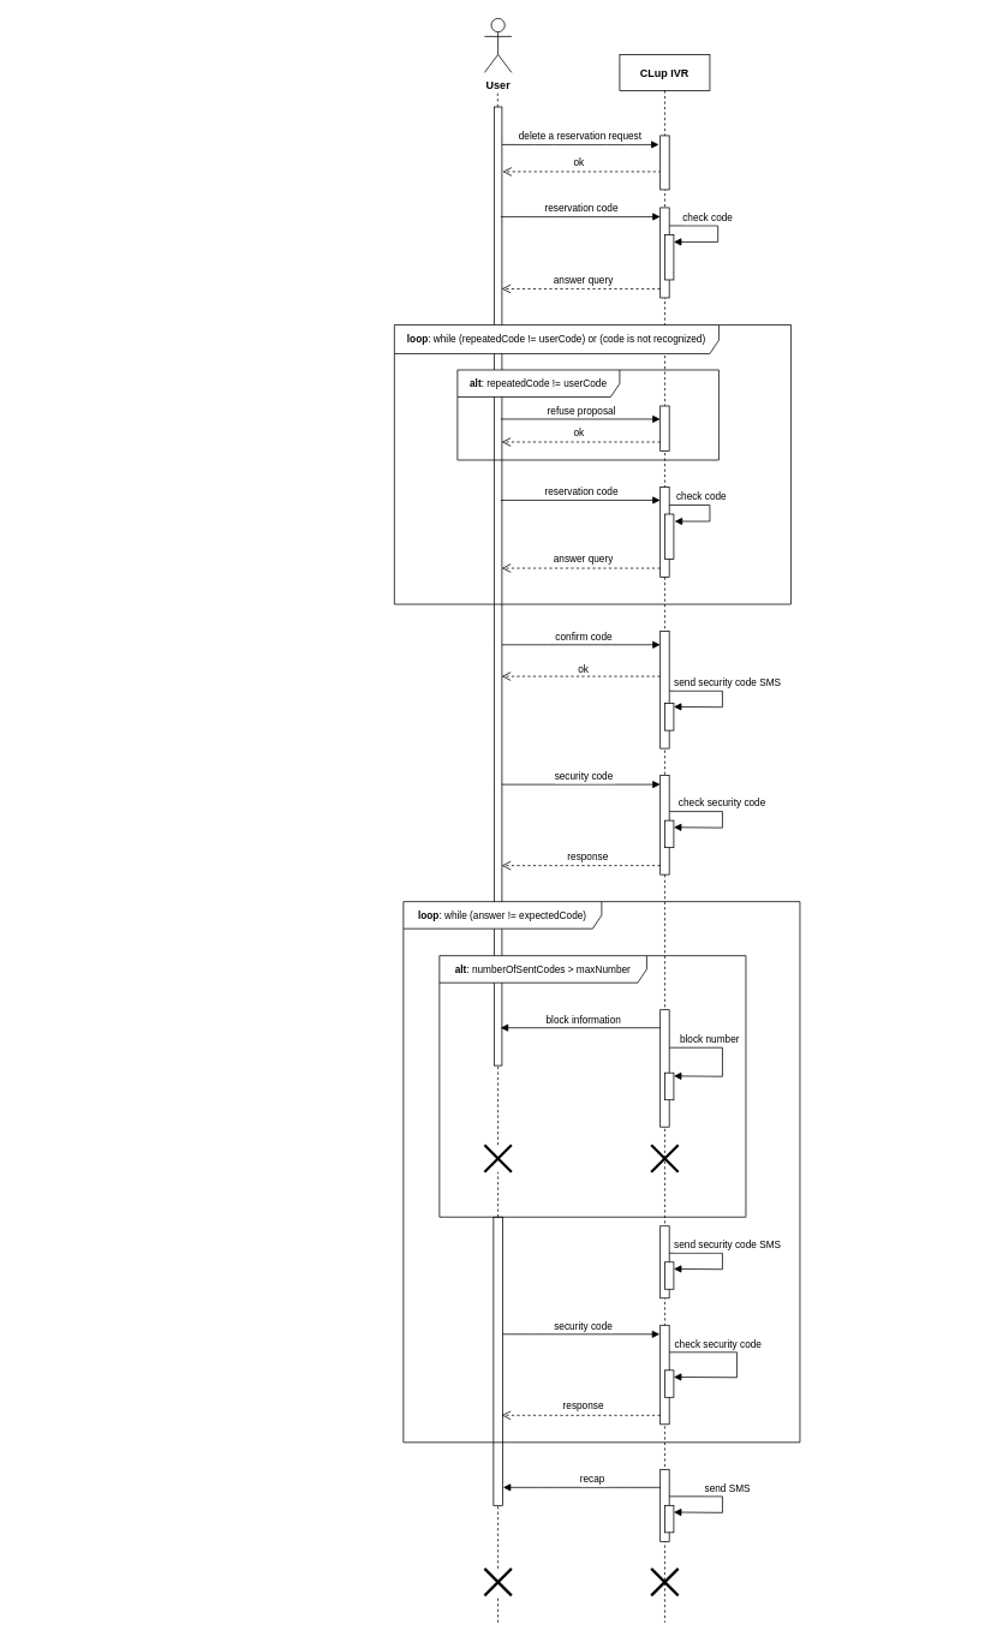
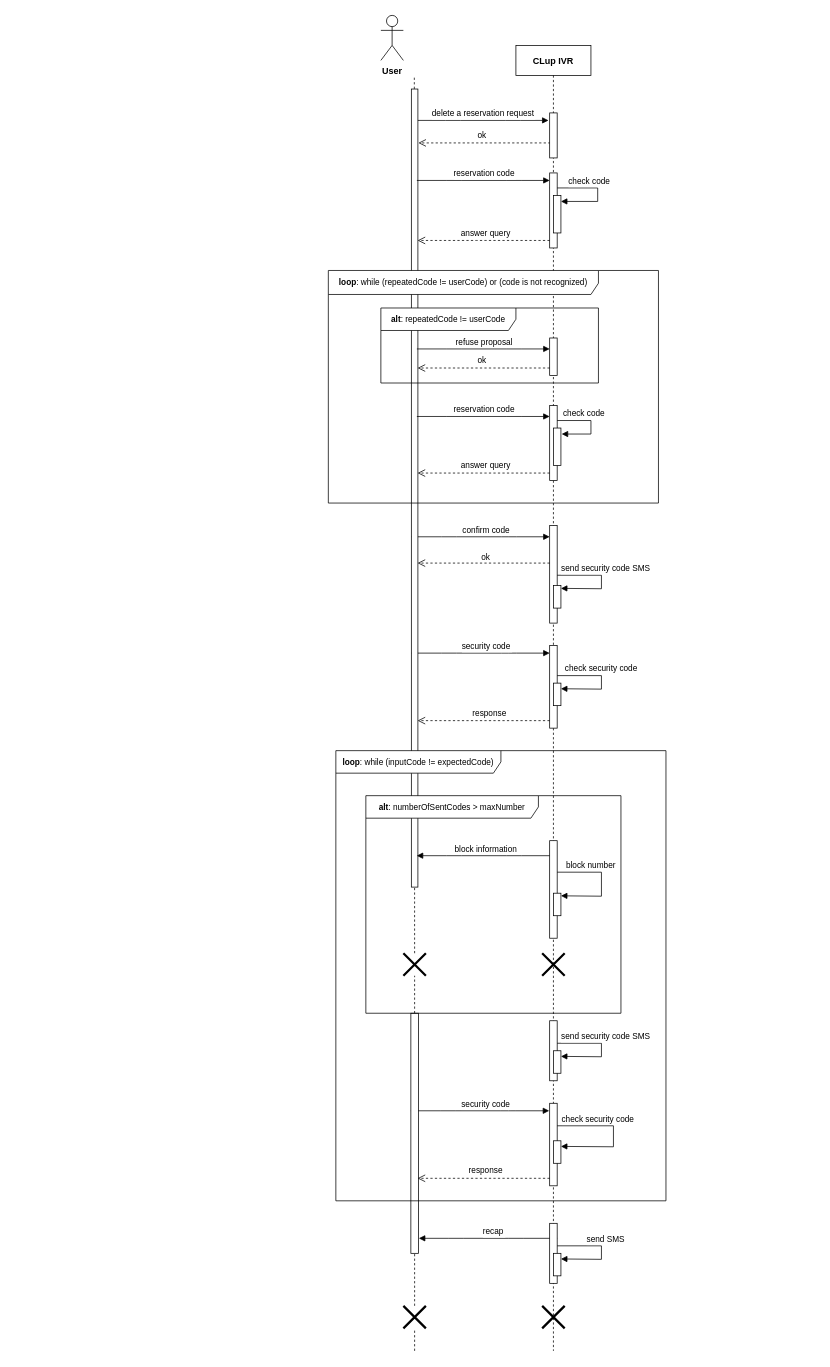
- <mxCell id="33" value="&lt;b&gt;User&lt;/b&gt;" style="shape=umlActor;verticalLabelPosition=bottom;verticalAlign=top;html=1;outlineConnect=0;" parent="1" vertex="1"><mxGeometry x="537" y="20" width="30" height="60" as="geometry" /></mxCell>
+ <mxCell id="33" value="&lt;b&gt;User&lt;/b&gt;" style="shape=umlActor;verticalLabelPosition=bottom;verticalAlign=top;html=1;outlineConnect=0;" parent="1" vertex="1"><mxGeometry x="507" y="20" width="30" height="60" as="geometry" /></mxCell>
- <mxCell id="65" value="&lt;font style=&quot;font-size: 11px&quot;&gt;&lt;b&gt;loop&lt;/b&gt;: while (answer != expectedCode)&lt;/font&gt;" style="shape=umlFrame;whiteSpace=wrap;html=1;width=220;height=30;" parent="1" vertex="1"><mxGeometry x="447" y="1000" width="440" height="600" as="geometry" /></mxCell>
+ <mxCell id="65" value="&lt;font style=&quot;font-size: 11px&quot;&gt;&lt;b&gt;loop&lt;/b&gt;: while (inputCode != expectedCode)&lt;/font&gt;" style="shape=umlFrame;whiteSpace=wrap;html=1;width=220;height=30;" parent="1" vertex="1"><mxGeometry x="447" y="1000" width="440" height="600" as="geometry" /></mxCell>
